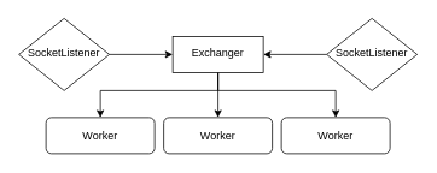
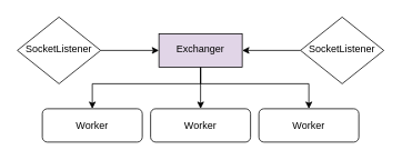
- <mxCell id="12" value="Exchanger" style="whiteSpace=wrap;html=1;shadow=0;strokeWidth=1;spacing=6;spacingTop=-4;" vertex="1" parent="1"><mxGeometry x="190" y="40" width="100" height="40" as="geometry" /></mxCell>
+ <mxCell id="12" value="Exchanger" style="whiteSpace=wrap;html=1;shadow=0;strokeWidth=1;spacing=6;spacingTop=-4;fillColor=#e1d5e7;" vertex="1" parent="1"><mxGeometry x="190" y="40" width="100" height="40" as="geometry" /></mxCell>
